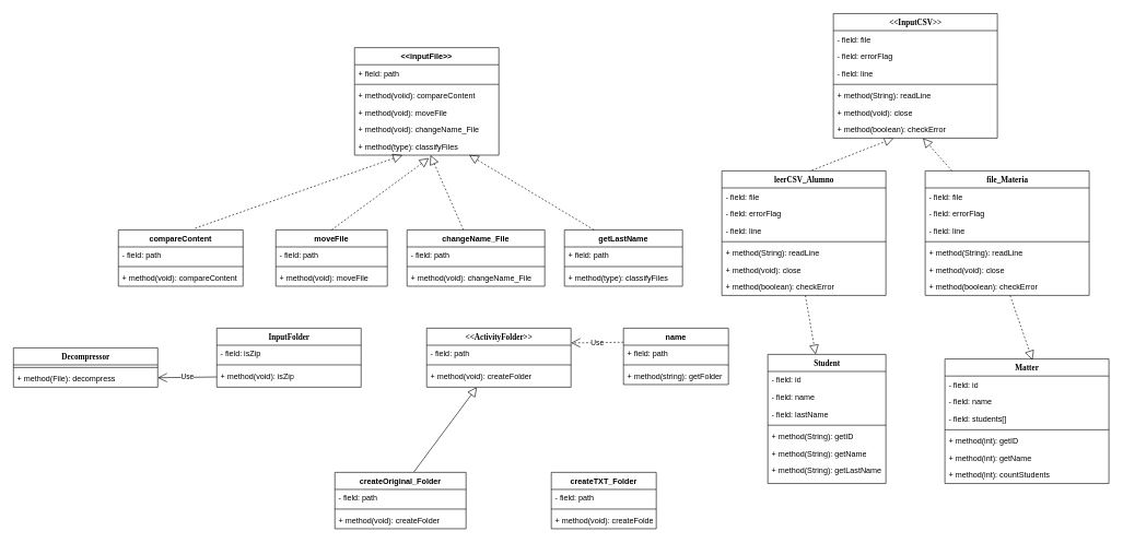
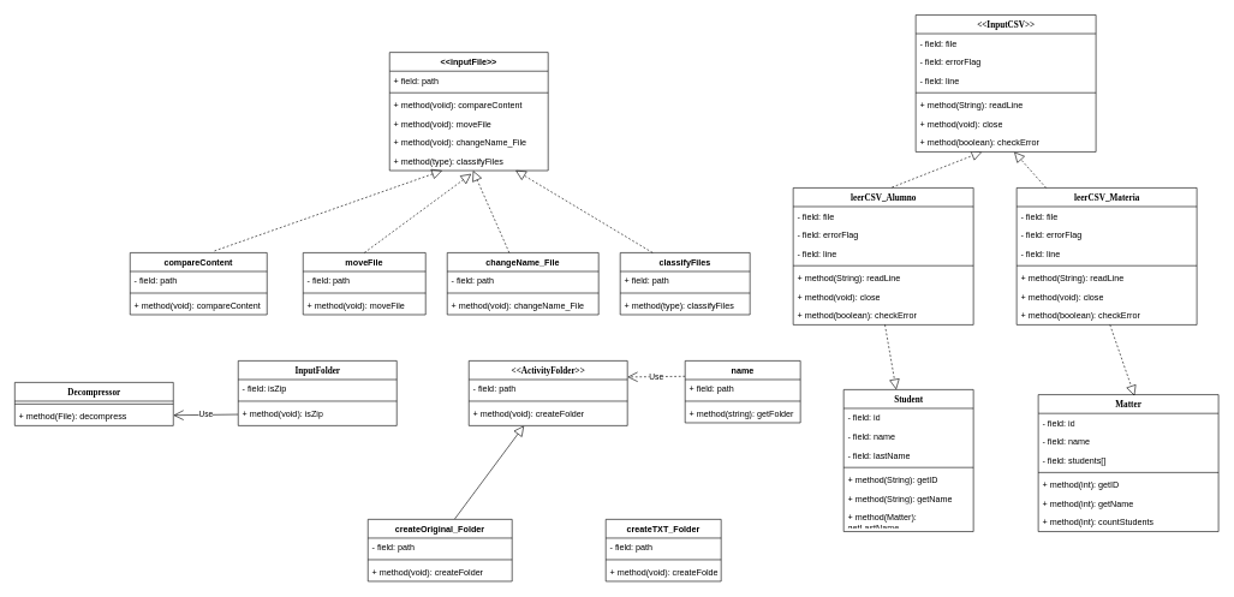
- <mxCell id="55" value="file_Materia" style="swimlane;html=1;fontStyle=1;align=center;verticalAlign=top;childLayout=stackLayout;horizontal=1;startSize=26;horizontalStack=0;resizeParent=1;resizeLast=0;collapsible=1;marginBottom=0;swimlaneFillColor=#ffffff;rounded=0;shadow=0;comic=0;labelBackgroundColor=none;strokeWidth=1;fillColor=none;fontFamily=Verdana;fontSize=12" parent="1" vertex="1"><mxGeometry x="1410" y="260" width="250" height="190" as="geometry" /></mxCell>
+ <mxCell id="55" value="leerCSV_Materia" style="swimlane;html=1;fontStyle=1;align=center;verticalAlign=top;childLayout=stackLayout;horizontal=1;startSize=26;horizontalStack=0;resizeParent=1;resizeLast=0;collapsible=1;marginBottom=0;swimlaneFillColor=#ffffff;rounded=0;shadow=0;comic=0;labelBackgroundColor=none;strokeWidth=1;fillColor=none;fontFamily=Verdana;fontSize=12" parent="1" vertex="1"><mxGeometry x="1410" y="260" width="250" height="190" as="geometry" /></mxCell>
- <mxCell id="63" value="getLastName" style="swimlane;fontStyle=1;align=center;verticalAlign=top;childLayout=stackLayout;horizontal=1;startSize=26;horizontalStack=0;resizeParent=1;resizeParentMax=0;resizeLast=0;collapsible=1;marginBottom=0;" parent="1" vertex="1"><mxGeometry x="860" y="350" width="180" height="86" as="geometry" /></mxCell>
+ <mxCell id="63" value="classifyFiles" style="swimlane;fontStyle=1;align=center;verticalAlign=top;childLayout=stackLayout;horizontal=1;startSize=26;horizontalStack=0;resizeParent=1;resizeParentMax=0;resizeLast=0;collapsible=1;marginBottom=0;" parent="1" vertex="1"><mxGeometry x="860" y="350" width="180" height="86" as="geometry" /></mxCell>
- <mxCell id="78" value="+ method(String): getLastName" style="text;html=1;strokeColor=none;fillColor=none;align=left;verticalAlign=top;spacingLeft=4;spacingRight=4;whiteSpace=wrap;overflow=hidden;rotatable=0;points=[[0,0.5],[1,0.5]];portConstraint=eastwest;" parent="71" vertex="1"><mxGeometry y="164" width="180" height="26" as="geometry" /></mxCell>
+ <mxCell id="78" value="+ method(Matter): getLastName" style="text;html=1;strokeColor=none;fillColor=none;align=left;verticalAlign=top;spacingLeft=4;spacingRight=4;whiteSpace=wrap;overflow=hidden;rotatable=0;points=[[0,0.5],[1,0.5]];portConstraint=eastwest;" parent="71" vertex="1"><mxGeometry y="164" width="180" height="26" as="geometry" /></mxCell>
